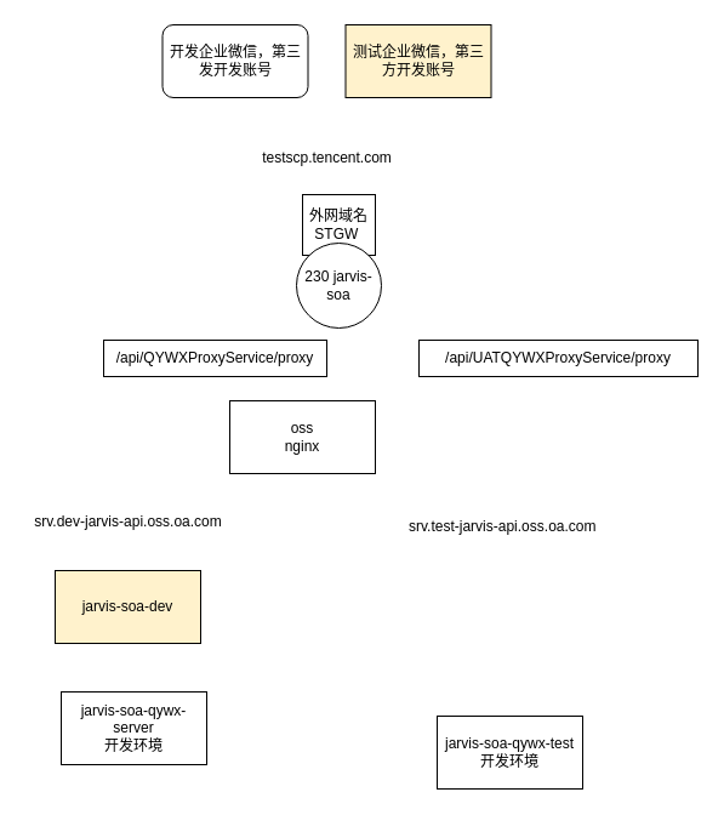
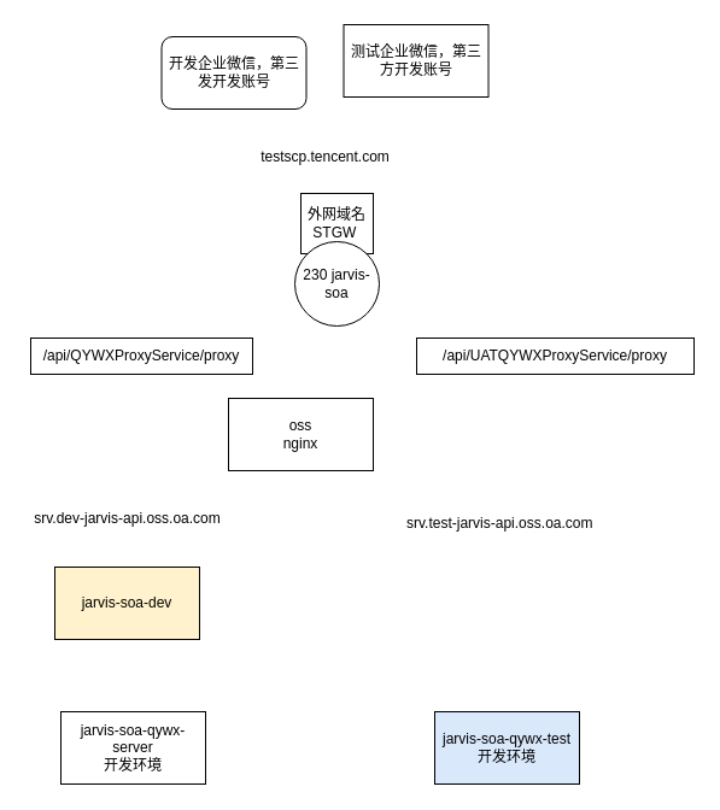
- <mxCell id="4" value="开发企业微信，第三发开发账号" style="rounded=1;whiteSpace=wrap;html=1;" parent="1" vertex="1"><mxGeometry x="133.5" y="20" width="120" height="60" as="geometry" /></mxCell>
+ <mxCell id="4" value="开发企业微信，第三发开发账号" style="rounded=1;whiteSpace=wrap;html=1;" parent="1" vertex="1"><mxGeometry x="133.5" y="30" width="120" height="60" as="geometry" /></mxCell>
- <mxCell id="14" value="&lt;span&gt;测试企业微信，第三方开发账号&lt;/span&gt;" style="rounded=0;whiteSpace=wrap;html=1;fillColor=#fff2cc;" parent="1" vertex="1"><mxGeometry x="284.5" y="20" width="120" height="60" as="geometry" /></mxCell>
+ <mxCell id="14" value="&lt;span&gt;测试企业微信，第三方开发账号&lt;/span&gt;" style="rounded=0;whiteSpace=wrap;html=1;" parent="1" vertex="1"><mxGeometry x="284.5" y="20" width="120" height="60" as="geometry" /></mxCell>
- <mxCell id="12" value="&lt;span&gt;/api/QYWXProxyService/proxy&lt;/span&gt;" style="rounded=0;whiteSpace=wrap;html=1;" parent="1" vertex="1"><mxGeometry x="85" y="280" width="184" height="30" as="geometry" /></mxCell>
+ <mxCell id="12" value="&lt;span&gt;/api/QYWXProxyService/proxy&lt;/span&gt;" style="rounded=0;whiteSpace=wrap;html=1;" parent="1" vertex="1"><mxGeometry x="25" y="280" width="184" height="30" as="geometry" /></mxCell>
- <mxCell id="9" value="jarvis-soa-qywx-server&lt;br&gt;开发环境" style="rounded=0;whiteSpace=wrap;html=1;" parent="1" vertex="1"><mxGeometry x="50" y="570" width="120" height="60" as="geometry" /></mxCell>
+ <mxCell id="9" value="jarvis-soa-qywx-server&lt;br&gt;开发环境" style="rounded=0;whiteSpace=wrap;html=1;" parent="1" vertex="1"><mxGeometry x="50" y="590" width="120" height="60" as="geometry" /></mxCell>
- <mxCell id="11" value="jarvis-soa-qywx-test&lt;br&gt;开发环境" style="rounded=0;whiteSpace=wrap;html=1;" parent="1" vertex="1"><mxGeometry x="360" y="590" width="120" height="60" as="geometry" /></mxCell>
+ <mxCell id="11" value="jarvis-soa-qywx-test&lt;br&gt;开发环境" style="rounded=0;whiteSpace=wrap;html=1;fillColor=#dae8fc;" parent="1" vertex="1"><mxGeometry x="360" y="590" width="120" height="60" as="geometry" /></mxCell>
